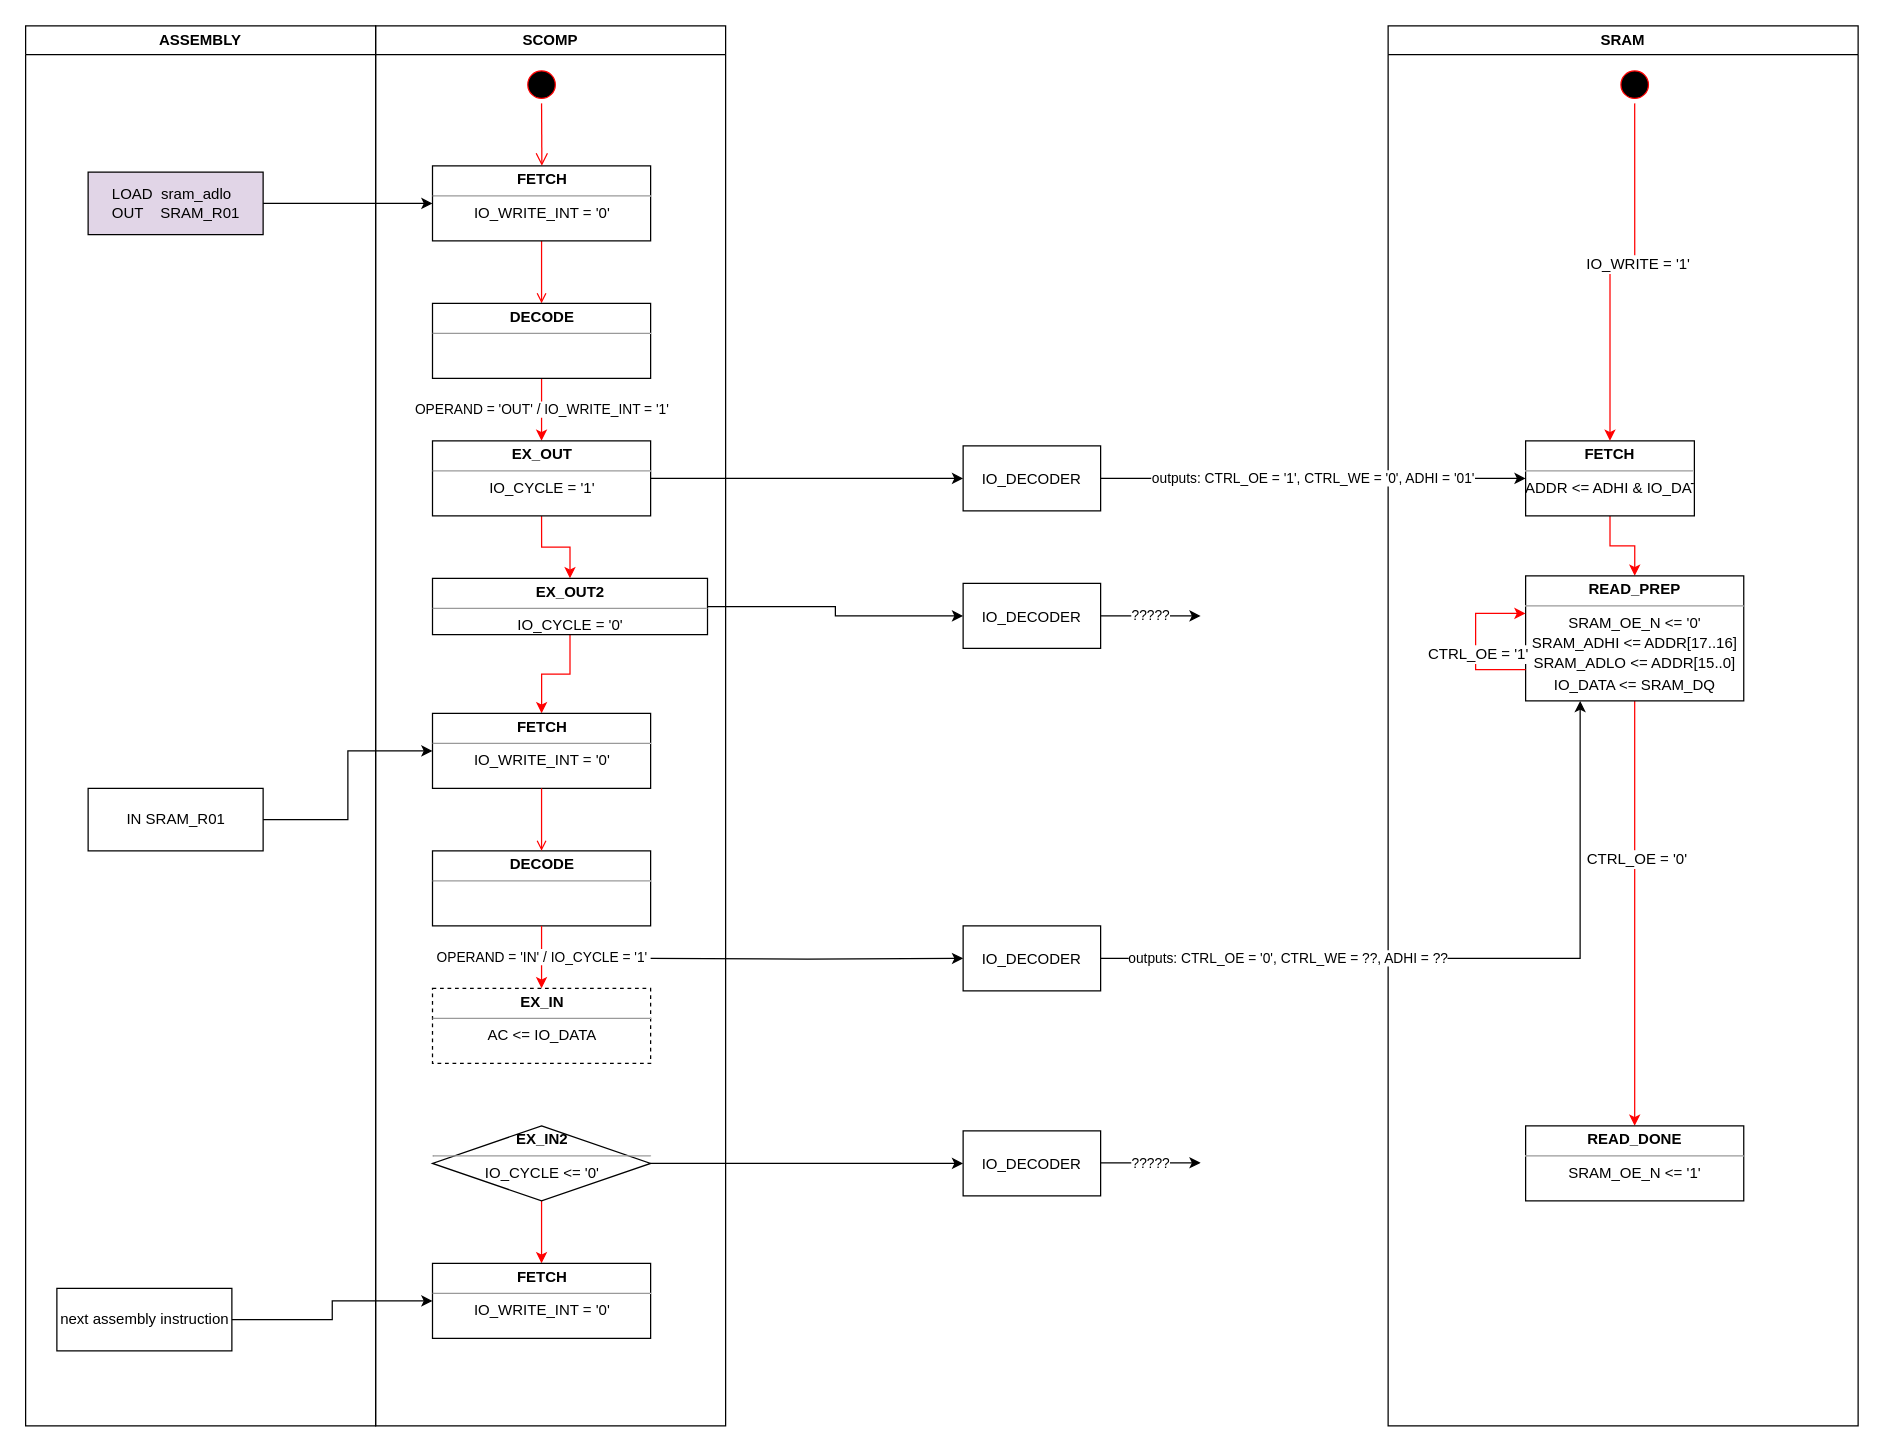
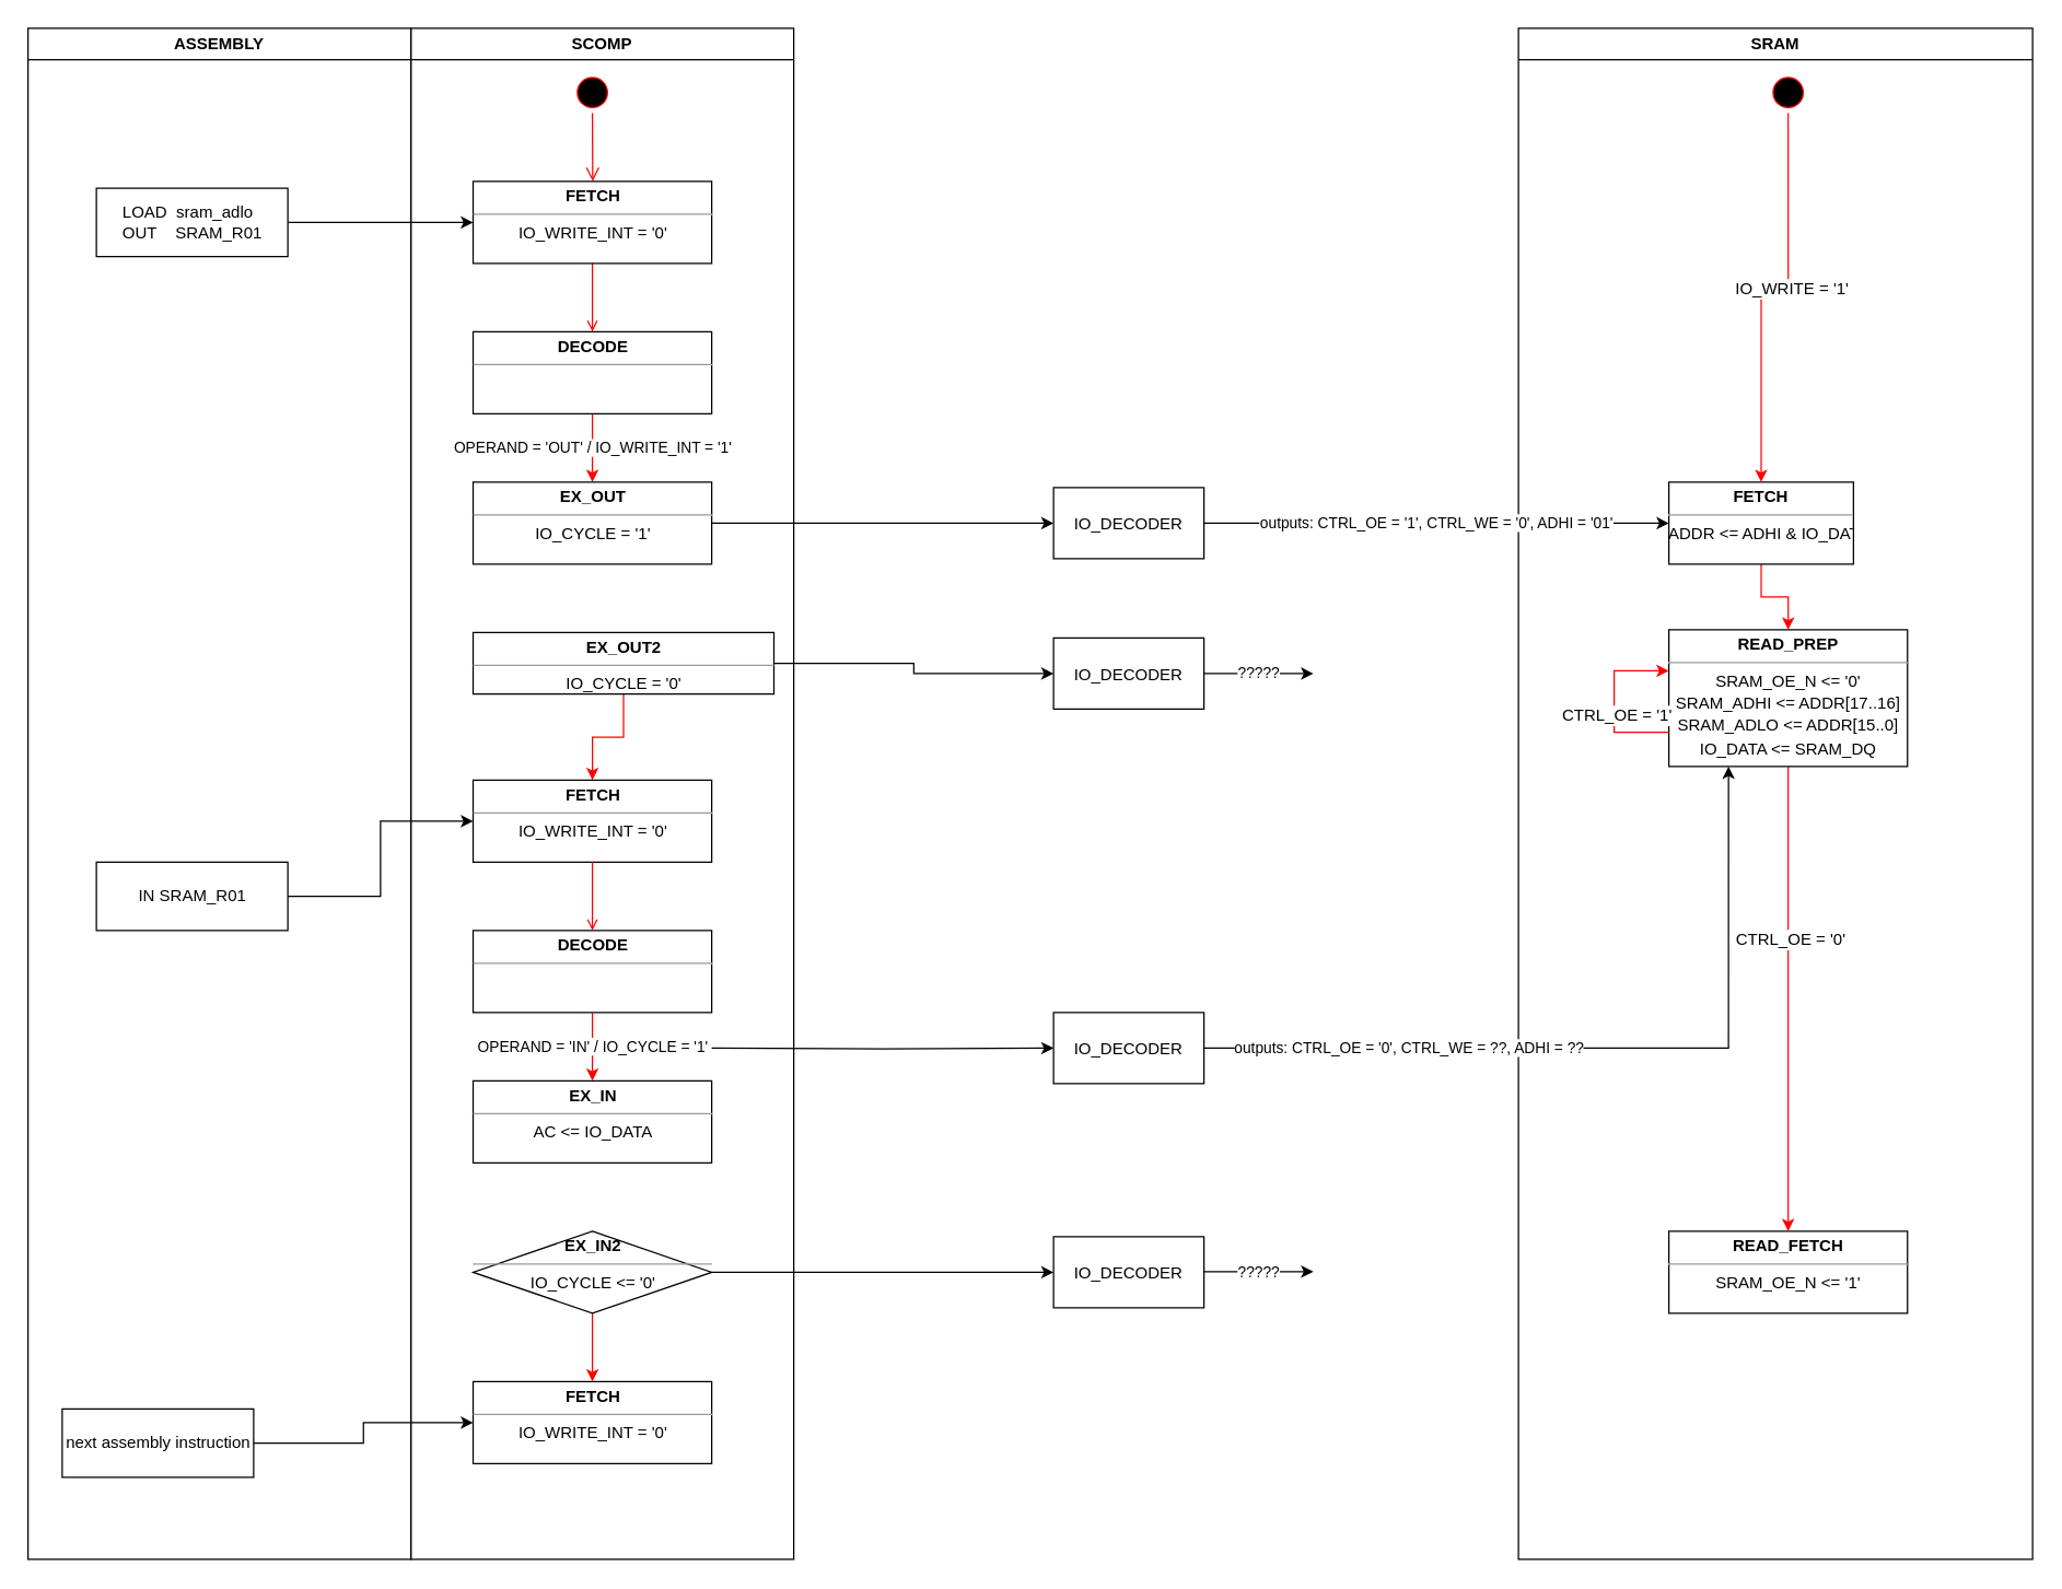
- <mxCell id="34" value="&lt;div style=&quot;text-align: left&quot;&gt;&lt;span&gt;LOAD&amp;nbsp; sram_adlo&lt;/span&gt;&lt;/div&gt;&lt;div style=&quot;text-align: left&quot;&gt;&lt;span&gt;OUT&amp;nbsp; &amp;nbsp; SRAM_R01&lt;/span&gt;&lt;/div&gt;" style="html=1;align=center;fillColor=#e1d5e7;" vertex="1" parent="33"><mxGeometry x="50" y="117" width="140" height="50" as="geometry" /></mxCell>
+ <mxCell id="34" value="&lt;div style=&quot;text-align: left&quot;&gt;&lt;span&gt;LOAD&amp;nbsp; sram_adlo&lt;/span&gt;&lt;/div&gt;&lt;div style=&quot;text-align: left&quot;&gt;&lt;span&gt;OUT&amp;nbsp; &amp;nbsp; SRAM_R01&lt;/span&gt;&lt;/div&gt;" style="html=1;align=center;" vertex="1" parent="33"><mxGeometry x="50" y="117" width="140" height="50" as="geometry" /></mxCell>
- <mxCell id="6" value="" style="edgeStyle=orthogonalEdgeStyle;rounded=0;orthogonalLoop=1;jettySize=auto;html=1;exitX=0.5;exitY=1;exitDx=0;exitDy=0;entryX=0.5;entryY=0;entryDx=0;entryDy=0;strokeColor=#FF0000;" parent="2" source="10" target="12" edge="1"><mxGeometry relative="1" as="geometry"><mxPoint x="115" y="375" as="sourcePoint" /><mxPoint x="132.853" y="462" as="targetPoint" /></mxGeometry></mxCell>
- <mxCell id="16" value="&lt;p style=&quot;margin: 4px 0px 0px&quot;&gt;&lt;b&gt;EX_IN&lt;/b&gt;&lt;/p&gt;&lt;hr size=&quot;1&quot;&gt;&lt;div style=&quot;height: 2px&quot;&gt;AC &amp;lt;= IO_DATA&lt;/div&gt;" style="verticalAlign=top;align=center;overflow=fill;fontSize=12;fontFamily=Helvetica;html=1;dashed=1;" vertex="1" parent="2"><mxGeometry x="45.5" y="770" width="174.5" height="60" as="geometry" /></mxCell>
+ <mxCell id="16" value="&lt;p style=&quot;margin: 4px 0px 0px&quot;&gt;&lt;b&gt;EX_IN&lt;/b&gt;&lt;/p&gt;&lt;hr size=&quot;1&quot;&gt;&lt;div style=&quot;height: 2px&quot;&gt;AC &amp;lt;= IO_DATA&lt;/div&gt;" style="verticalAlign=top;align=center;overflow=fill;fontSize=12;fontFamily=Helvetica;html=1;" vertex="1" parent="2"><mxGeometry x="45.5" y="770" width="174.5" height="60" as="geometry" /></mxCell>
- <mxCell id="30" value="&lt;p style=&quot;margin: 4px 0px 0px&quot;&gt;&lt;b&gt;READ_DONE&lt;/b&gt;&lt;/p&gt;&lt;hr size=&quot;1&quot;&gt;&lt;div style=&quot;height: 2px&quot;&gt;SRAM_OE_N &amp;lt;= '1'&lt;/div&gt;" style="verticalAlign=top;align=center;overflow=fill;fontSize=12;fontFamily=Helvetica;html=1;" vertex="1" parent="21"><mxGeometry x="110" y="880" width="174.5" height="60" as="geometry" /></mxCell>
+ <mxCell id="30" value="&lt;p style=&quot;margin: 4px 0px 0px&quot;&gt;&lt;b&gt;READ_FETCH&lt;/b&gt;&lt;/p&gt;&lt;hr size=&quot;1&quot;&gt;&lt;div style=&quot;height: 2px&quot;&gt;SRAM_OE_N &amp;lt;= '1'&lt;/div&gt;" style="verticalAlign=top;align=center;overflow=fill;fontSize=12;fontFamily=Helvetica;html=1;" vertex="1" parent="21"><mxGeometry x="110" y="880" width="174.5" height="60" as="geometry" /></mxCell>
